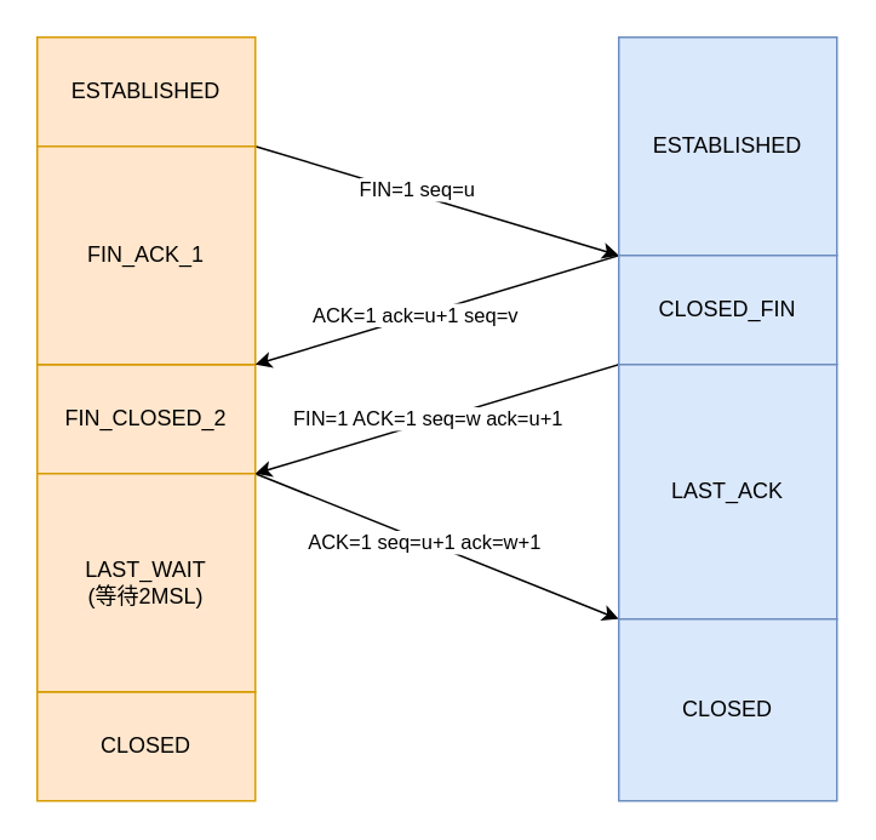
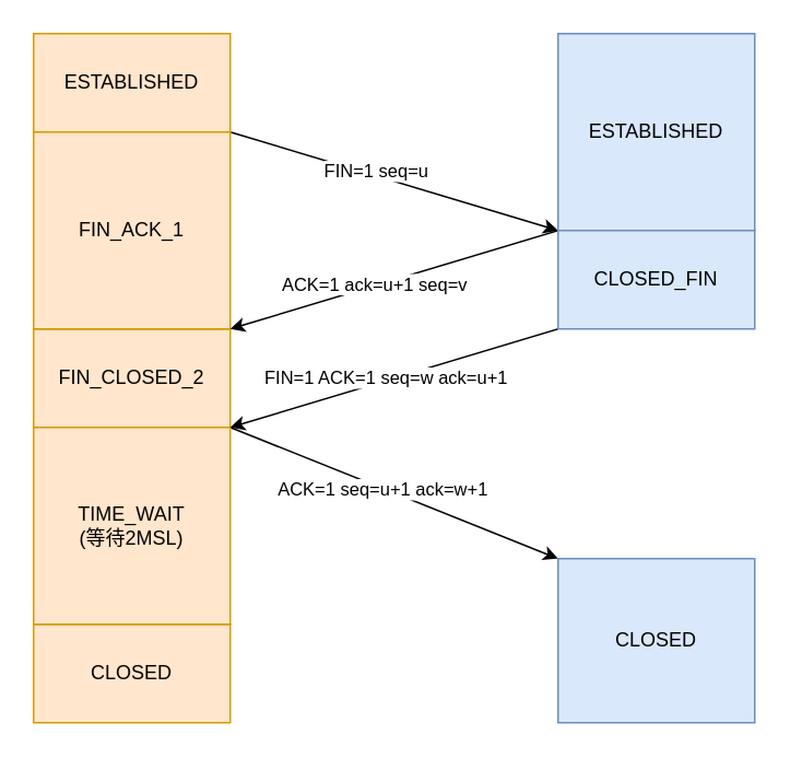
- <mxCell id="17" value="LAST_ACK" style="rounded=0;whiteSpace=wrap;html=1;fillColor=#dae8fc;strokeColor=#6c8ebf;" vertex="1" parent="1"><mxGeometry x="340" y="200" width="120" height="140" as="geometry" /></mxCell>
- <mxCell id="10" value="LAST_WAIT&lt;br&gt;(等待2MSL)" style="rounded=0;whiteSpace=wrap;html=1;fillColor=#ffe6cc;strokeColor=#d79b00;" vertex="1" parent="1"><mxGeometry x="20" y="260" width="120" height="120" as="geometry" /></mxCell>
+ <mxCell id="10" value="TIME_WAIT&lt;br&gt;(等待2MSL)" style="rounded=0;whiteSpace=wrap;html=1;fillColor=#ffe6cc;strokeColor=#d79b00;" vertex="1" parent="1"><mxGeometry x="20" y="260" width="120" height="120" as="geometry" /></mxCell>
